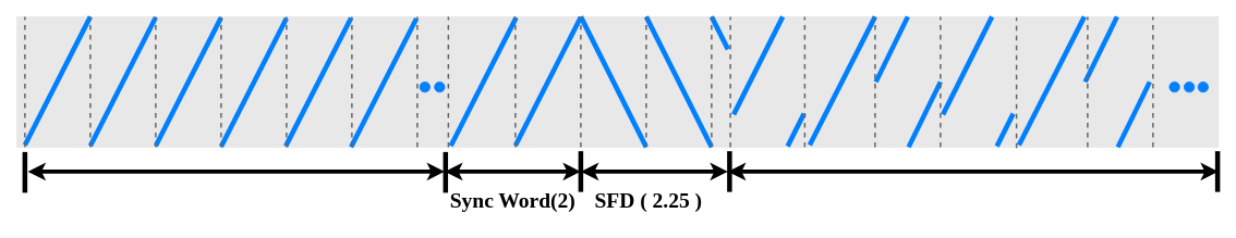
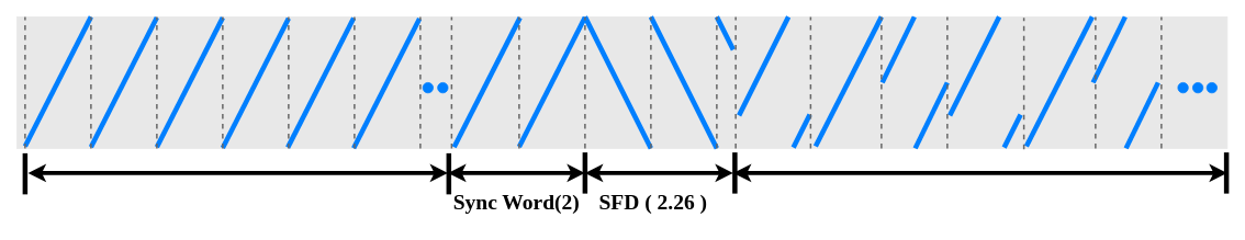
- <mxCell id="58" value="&lt;font size=&quot;1&quot; face=&quot;Times New Roman&quot; style=&quot;&quot;&gt;&lt;b style=&quot;font-size: 26px;&quot;&gt;SFD ( 2.25 )&lt;/b&gt;&lt;/font&gt;" style="text;strokeColor=none;align=center;fillColor=none;html=1;verticalAlign=middle;whiteSpace=wrap;rounded=0;" vertex="1" parent="1"><mxGeometry x="710" y="220" width="166.41" height="50" as="geometry" /></mxCell>
+ <mxCell id="58" value="&lt;font size=&quot;1&quot; face=&quot;Times New Roman&quot; style=&quot;&quot;&gt;&lt;b style=&quot;font-size: 26px;&quot;&gt;SFD ( 2.26 )&lt;/b&gt;&lt;/font&gt;" style="text;strokeColor=none;align=center;fillColor=none;html=1;verticalAlign=middle;whiteSpace=wrap;rounded=0;" vertex="1" parent="1"><mxGeometry x="710" y="220" width="166.41" height="50" as="geometry" /></mxCell>
